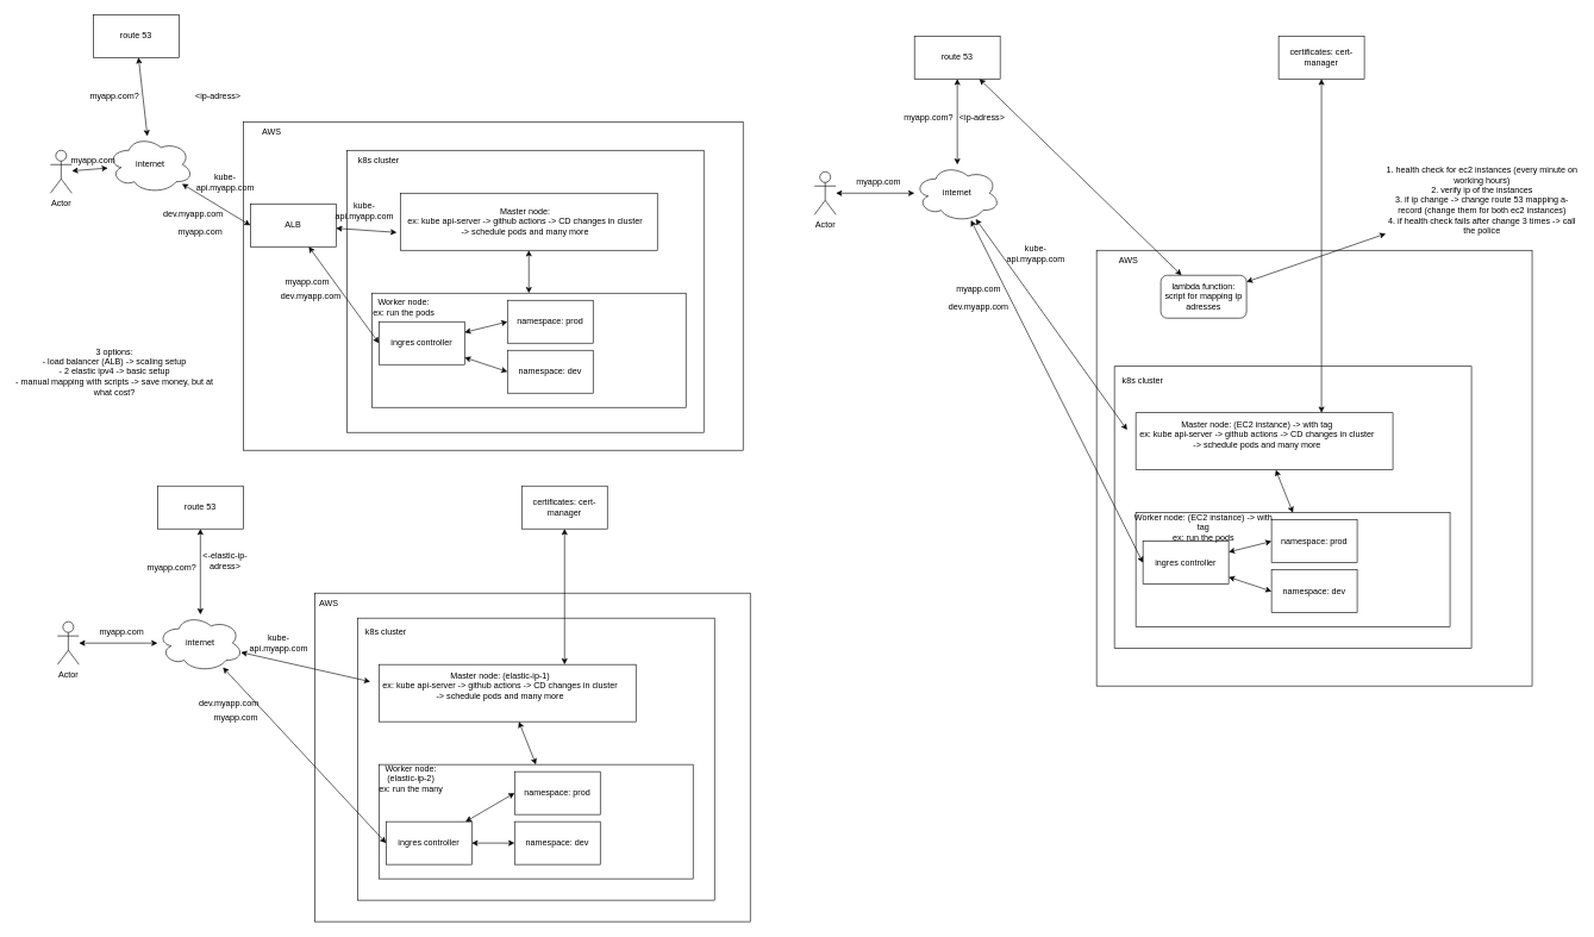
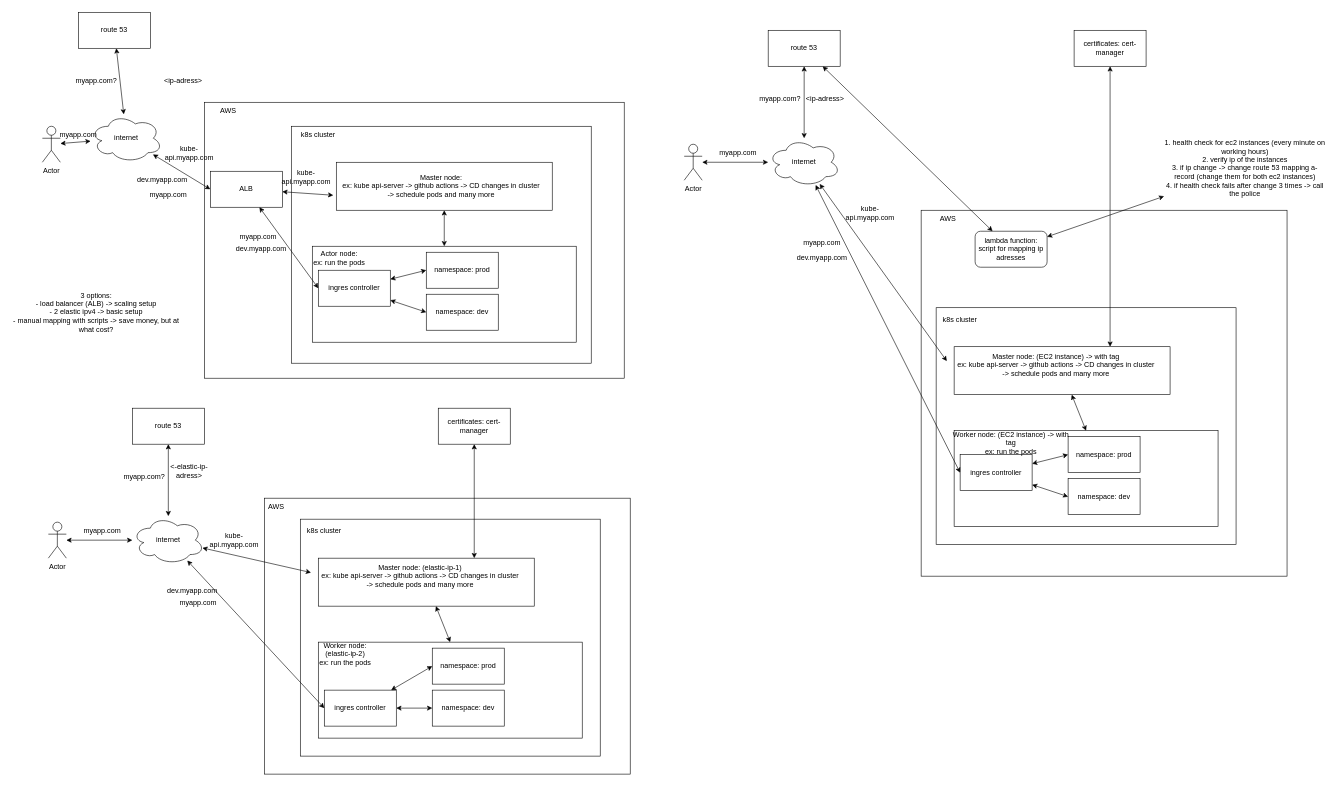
- <mxCell id="21" value="Worker node:&lt;br&gt;ex: run the pods" style="text;html=1;strokeColor=none;fillColor=none;align=center;verticalAlign=middle;whiteSpace=wrap;rounded=0;" parent="1" vertex="1"><mxGeometry x="510" y="400" width="110" height="60" as="geometry" /></mxCell>
+ <mxCell id="21" value="Actor node:&lt;br&gt;ex: run the pods" style="text;html=1;strokeColor=none;fillColor=none;align=center;verticalAlign=middle;whiteSpace=wrap;rounded=0;" parent="1" vertex="1"><mxGeometry x="510" y="400" width="110" height="60" as="geometry" /></mxCell>
- <mxCell id="49" value="Worker node:(elastic-ip-2)&lt;br&gt;ex: run the many" style="text;html=1;strokeColor=none;fillColor=none;align=center;verticalAlign=middle;whiteSpace=wrap;rounded=0;" parent="1" vertex="1"><mxGeometry x="520" y="1060" width="110" height="60" as="geometry" /></mxCell>
+ <mxCell id="49" value="Worker node:(elastic-ip-2)&lt;br&gt;ex: run the pods" style="text;html=1;strokeColor=none;fillColor=none;align=center;verticalAlign=middle;whiteSpace=wrap;rounded=0;" parent="1" vertex="1"><mxGeometry x="520" y="1060" width="110" height="60" as="geometry" /></mxCell>
